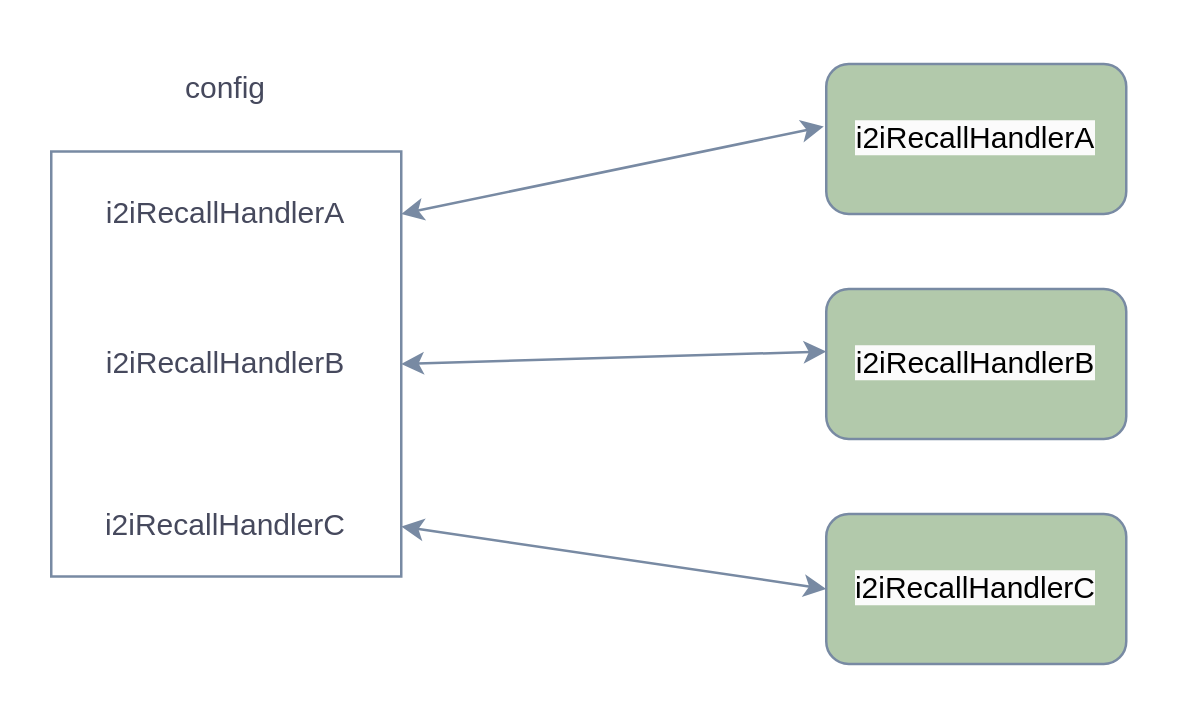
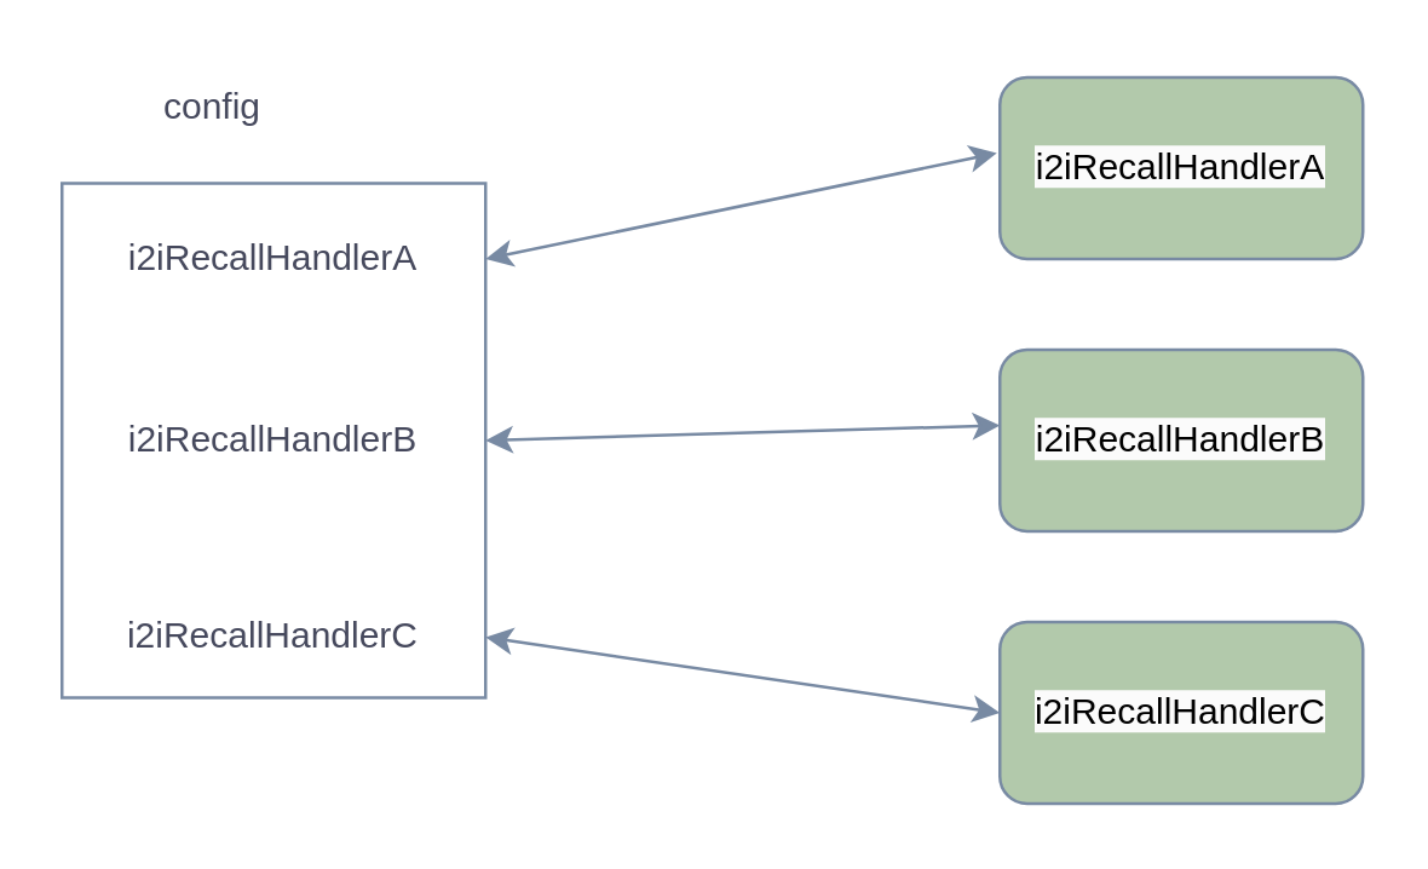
- <mxCell id="12" value="config" style="text;html=1;strokeColor=none;fillColor=none;align=center;verticalAlign=middle;whiteSpace=wrap;rounded=0;labelBackgroundColor=none;fontColor=#46495D;" vertex="1" parent="1"><mxGeometry x="60" y="20" width="60" height="30" as="geometry" /></mxCell>
+ <mxCell id="12" value="config" style="text;html=1;strokeColor=none;fillColor=none;align=center;verticalAlign=middle;whiteSpace=wrap;rounded=0;labelBackgroundColor=none;fontColor=#46495D;" vertex="1" parent="1"><mxGeometry x="40" y="20" width="60" height="30" as="geometry" /></mxCell>
